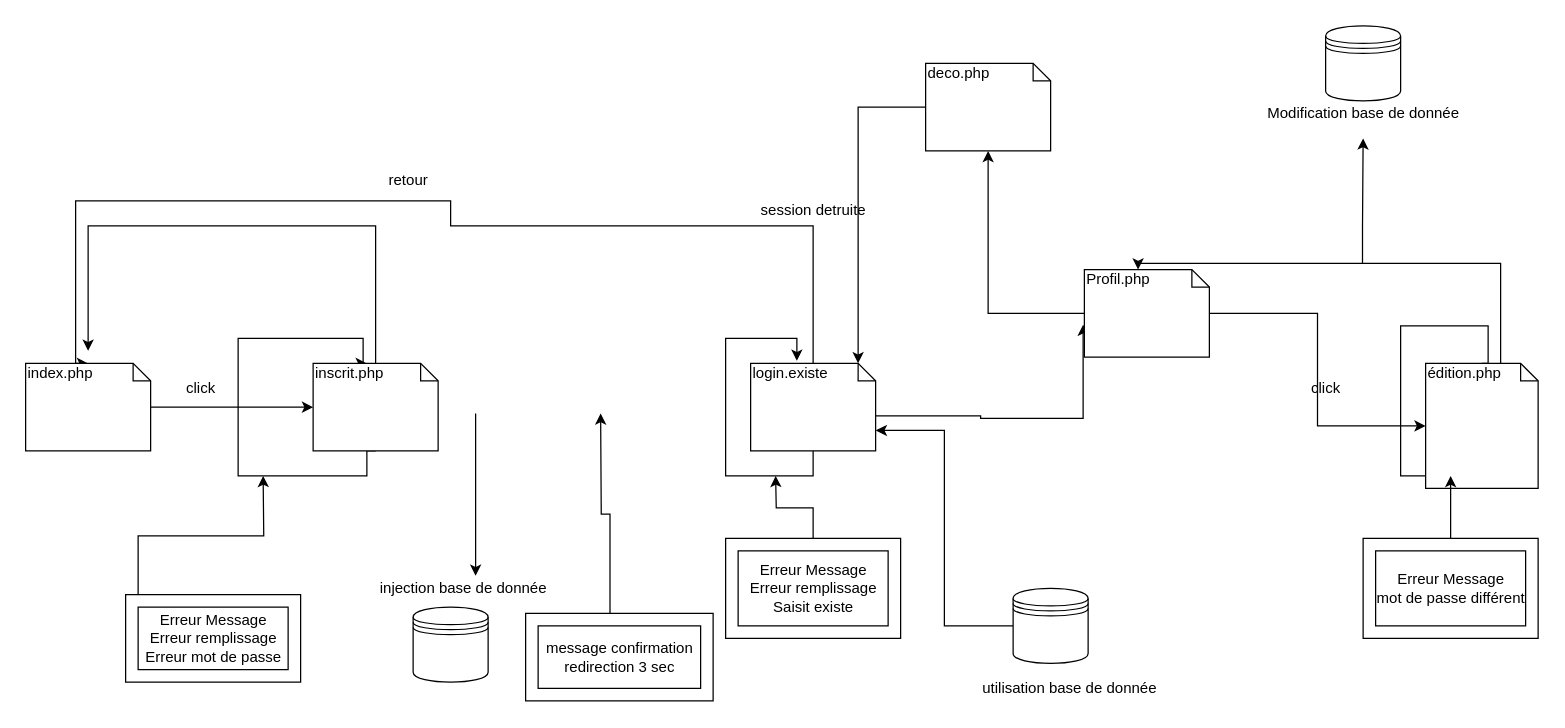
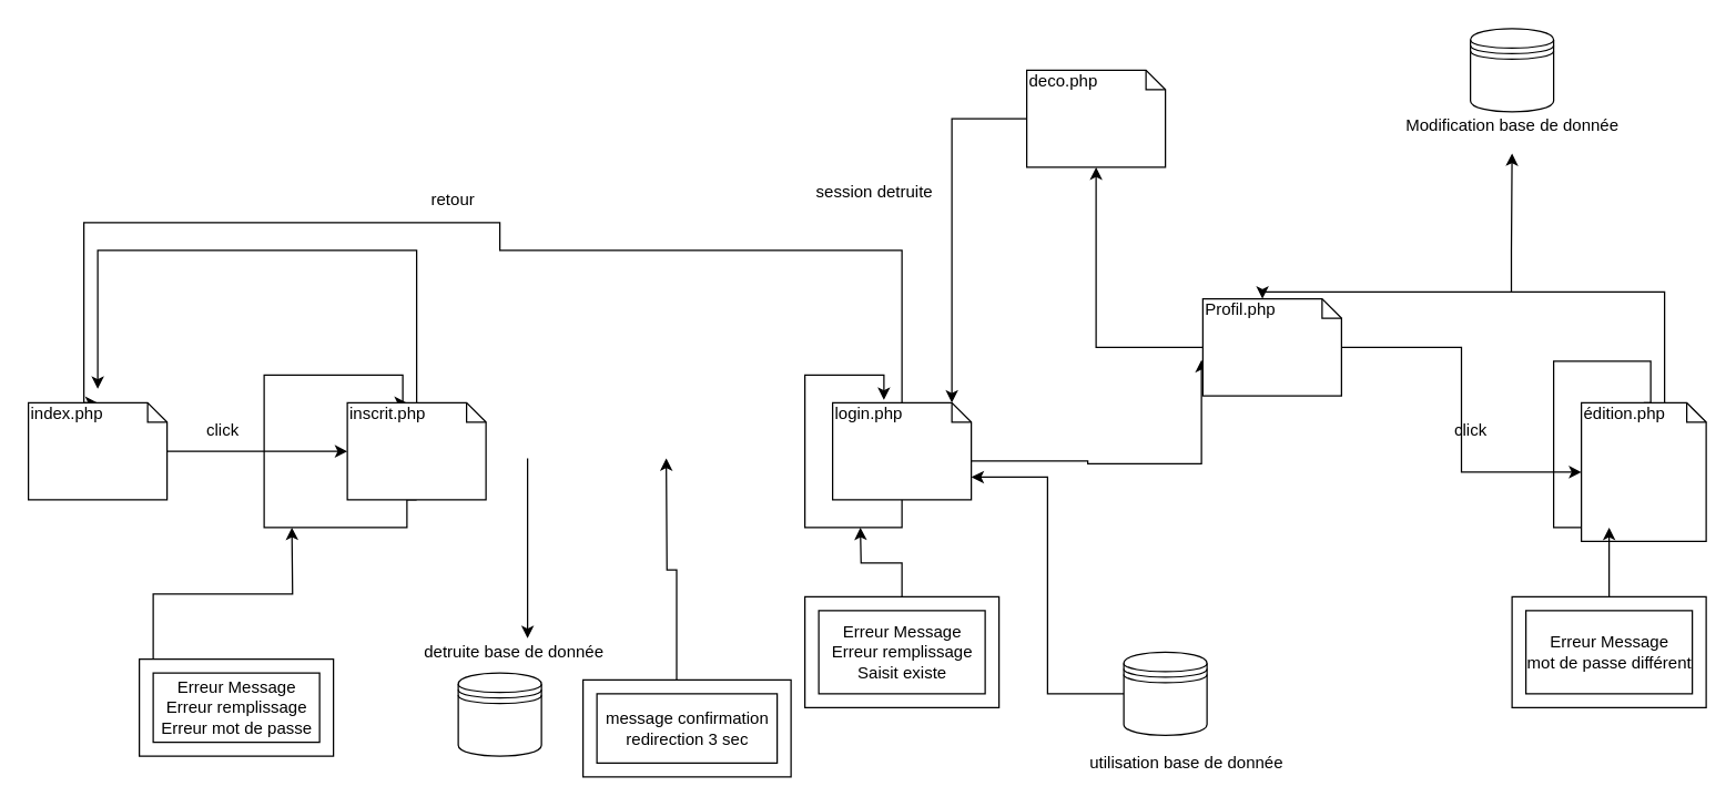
- <mxCell id="34" value="session detruite" style="text;html=1;align=center;verticalAlign=middle;resizable=0;points=[];autosize=1;" vertex="1" parent="1"><mxGeometry x="600" y="158" width="100" height="20" as="geometry" /></mxCell>
+ <mxCell id="34" value="session detruite" style="text;html=1;align=center;verticalAlign=middle;resizable=0;points=[];autosize=1;" vertex="1" parent="1"><mxGeometry x="580" y="128" width="100" height="20" as="geometry" /></mxCell>
- <mxCell id="7" value="login.existe" style="shape=note;whiteSpace=wrap;html=1;size=14;verticalAlign=top;align=left;spacingTop=-6;" vertex="1" parent="1"><mxGeometry x="600" y="290" width="100" height="70" as="geometry" /></mxCell>
+ <mxCell id="7" value="login.php" style="shape=note;whiteSpace=wrap;html=1;size=14;verticalAlign=top;align=left;spacingTop=-6;" vertex="1" parent="1"><mxGeometry x="600" y="290" width="100" height="70" as="geometry" /></mxCell>
- <mxCell id="30" value="injection base de donnée" style="text;html=1;align=center;verticalAlign=middle;resizable=0;points=[];autosize=1;" vertex="1" parent="1"><mxGeometry x="295" y="460" width="150" height="20" as="geometry" /></mxCell>
+ <mxCell id="30" value="detruite base de donnée" style="text;html=1;align=center;verticalAlign=middle;resizable=0;points=[];autosize=1;" vertex="1" parent="1"><mxGeometry x="295" y="460" width="150" height="20" as="geometry" /></mxCell>
